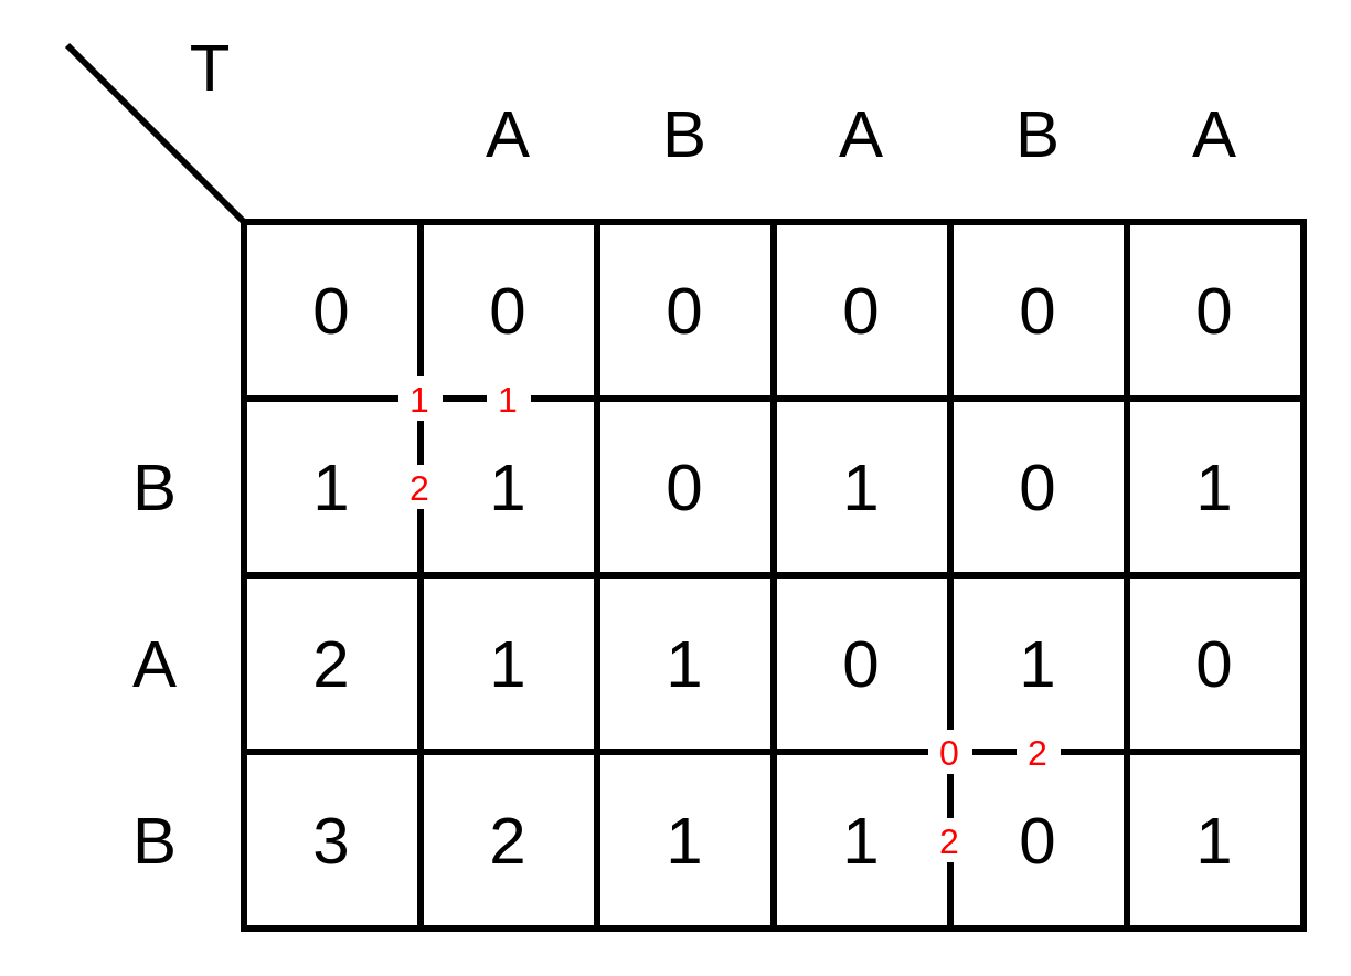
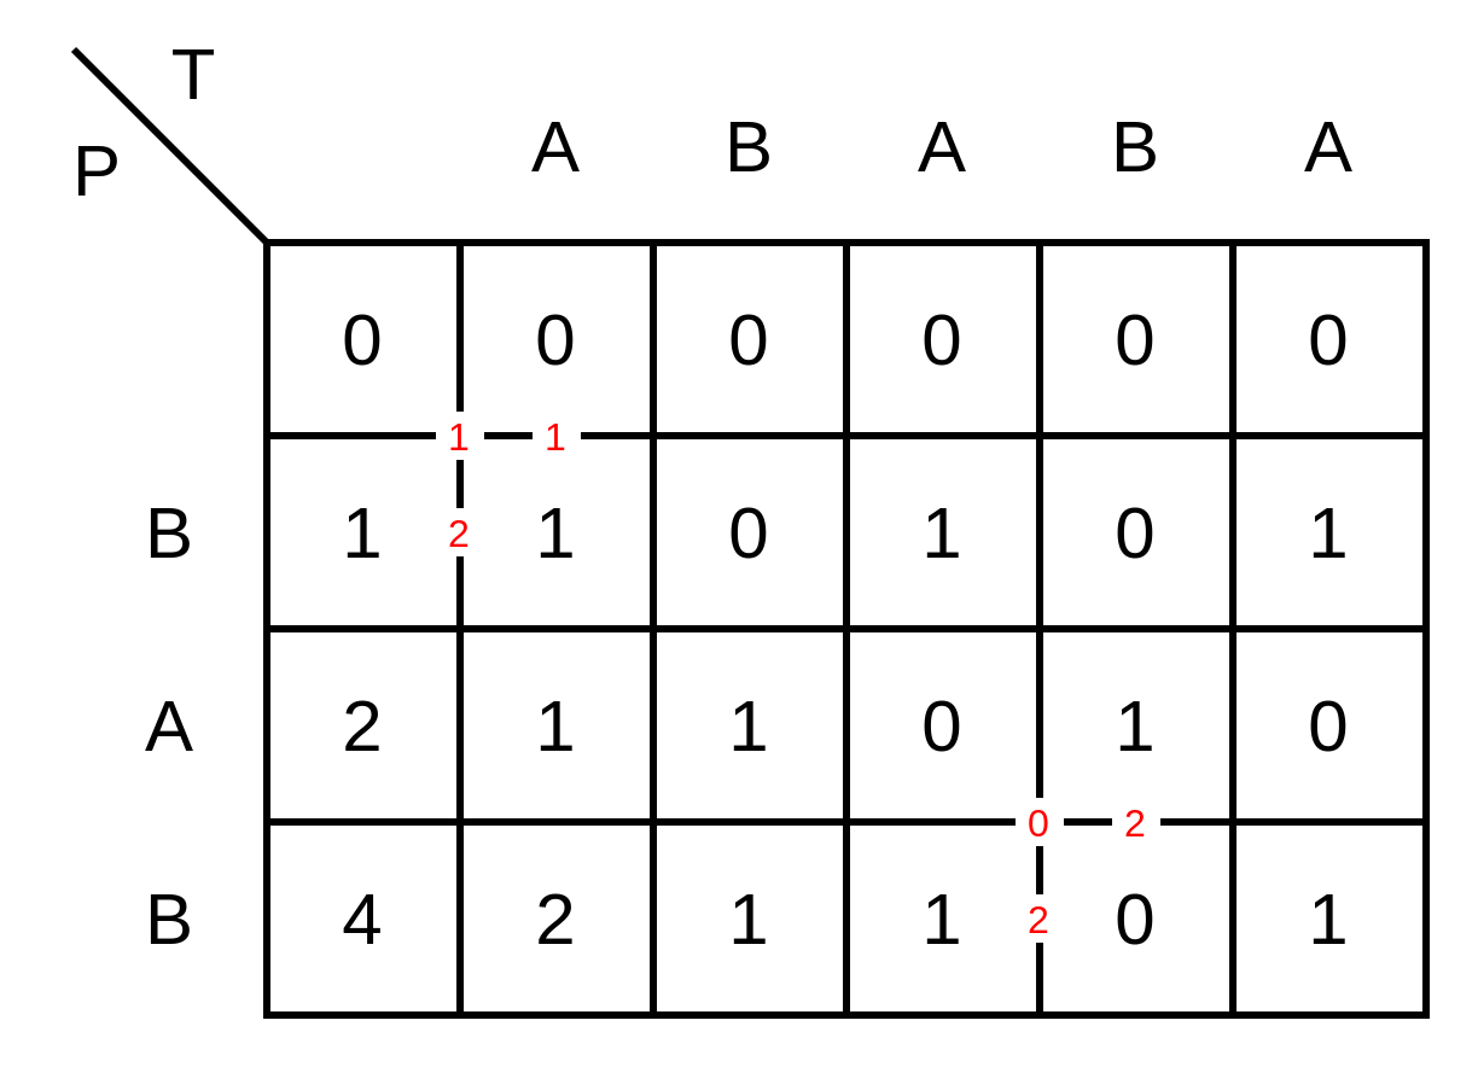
- <mxCell id="33" value="T" style="text;html=1;strokeColor=none;fillColor=none;align=center;verticalAlign=middle;whiteSpace=wrap;rounded=0;fontSize=30;strokeWidth=3;" vertex="1" parent="1"><mxGeometry x="75" y="20" width="40" height="20" as="geometry" /></mxCell>
+ <mxCell id="33" value="T" style="text;html=1;strokeColor=none;fillColor=none;align=center;verticalAlign=middle;whiteSpace=wrap;rounded=0;fontSize=30;strokeWidth=3;" vertex="1" parent="1"><mxGeometry x="60" y="20" width="40" height="20" as="geometry" /></mxCell>
+ <mxCell id="32" value="P" style="text;html=1;strokeColor=none;fillColor=none;align=center;verticalAlign=middle;whiteSpace=wrap;rounded=0;fontSize=30;strokeWidth=3;" vertex="1" parent="1"><mxGeometry x="20" y="60" width="40" height="20" as="geometry" /></mxCell>
- <mxCell id="20" value="3" style="whiteSpace=wrap;html=1;aspect=fixed;fontSize=30;strokeWidth=3;" vertex="1" parent="1"><mxGeometry x="110" y="340" width="80" height="80" as="geometry" /></mxCell>
+ <mxCell id="20" value="4" style="whiteSpace=wrap;html=1;aspect=fixed;fontSize=30;strokeWidth=3;" vertex="1" parent="1"><mxGeometry x="110" y="340" width="80" height="80" as="geometry" /></mxCell>
